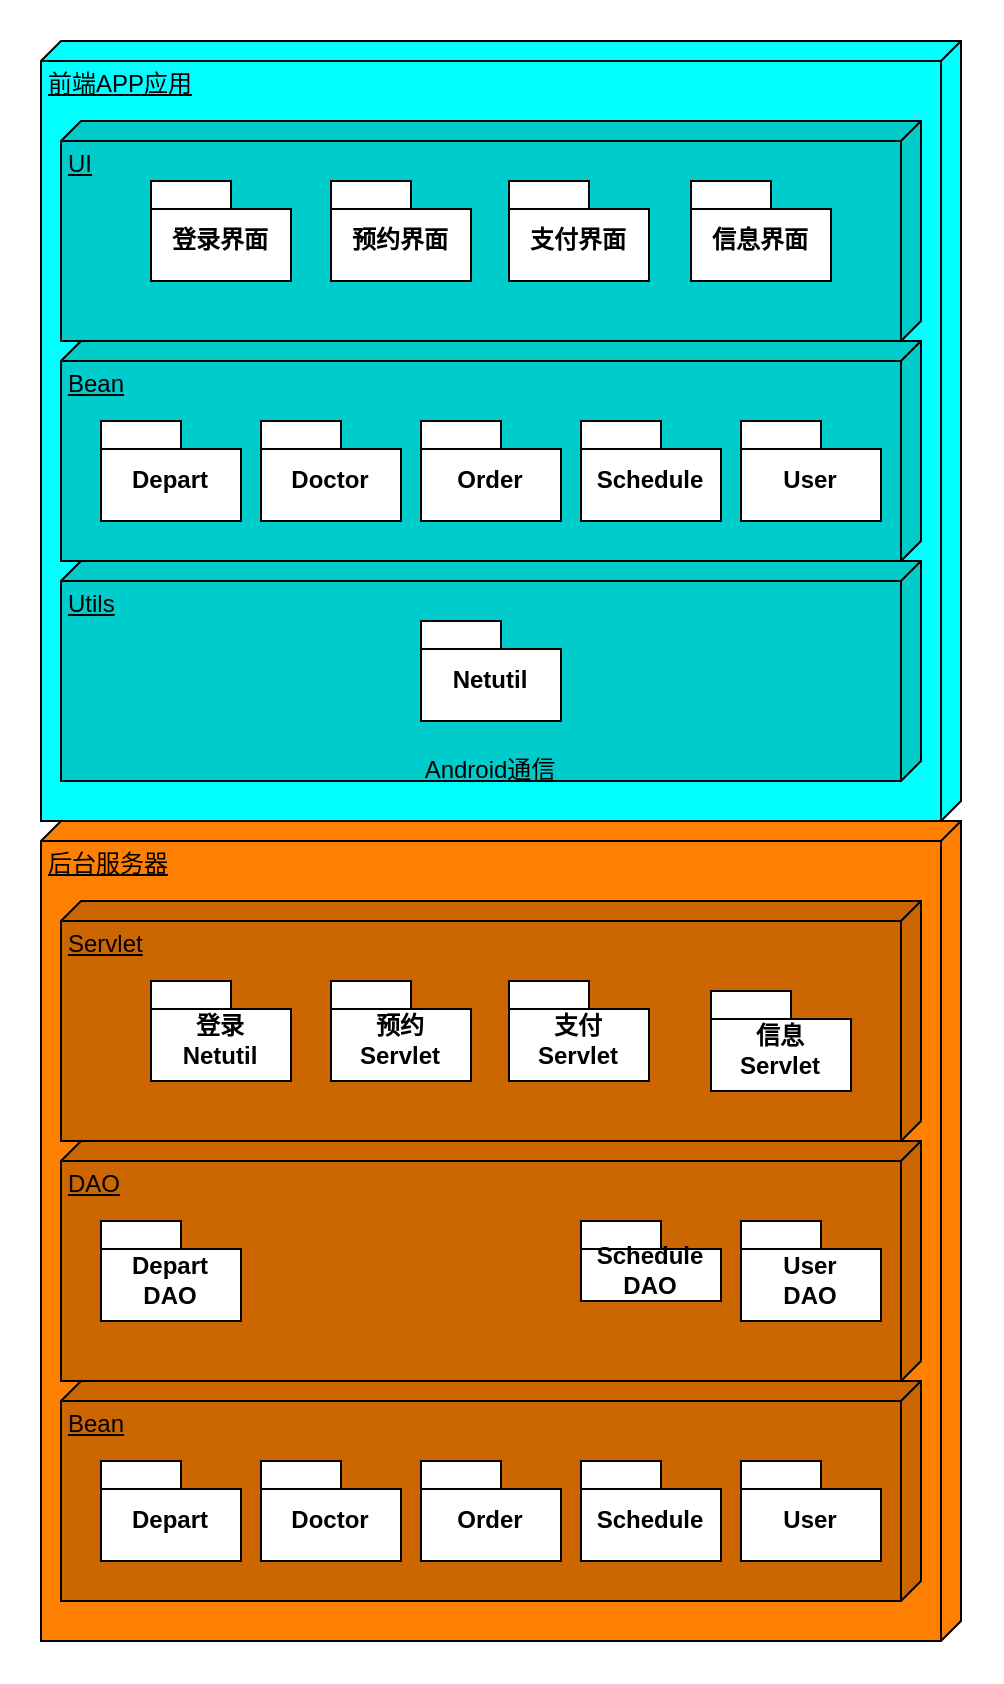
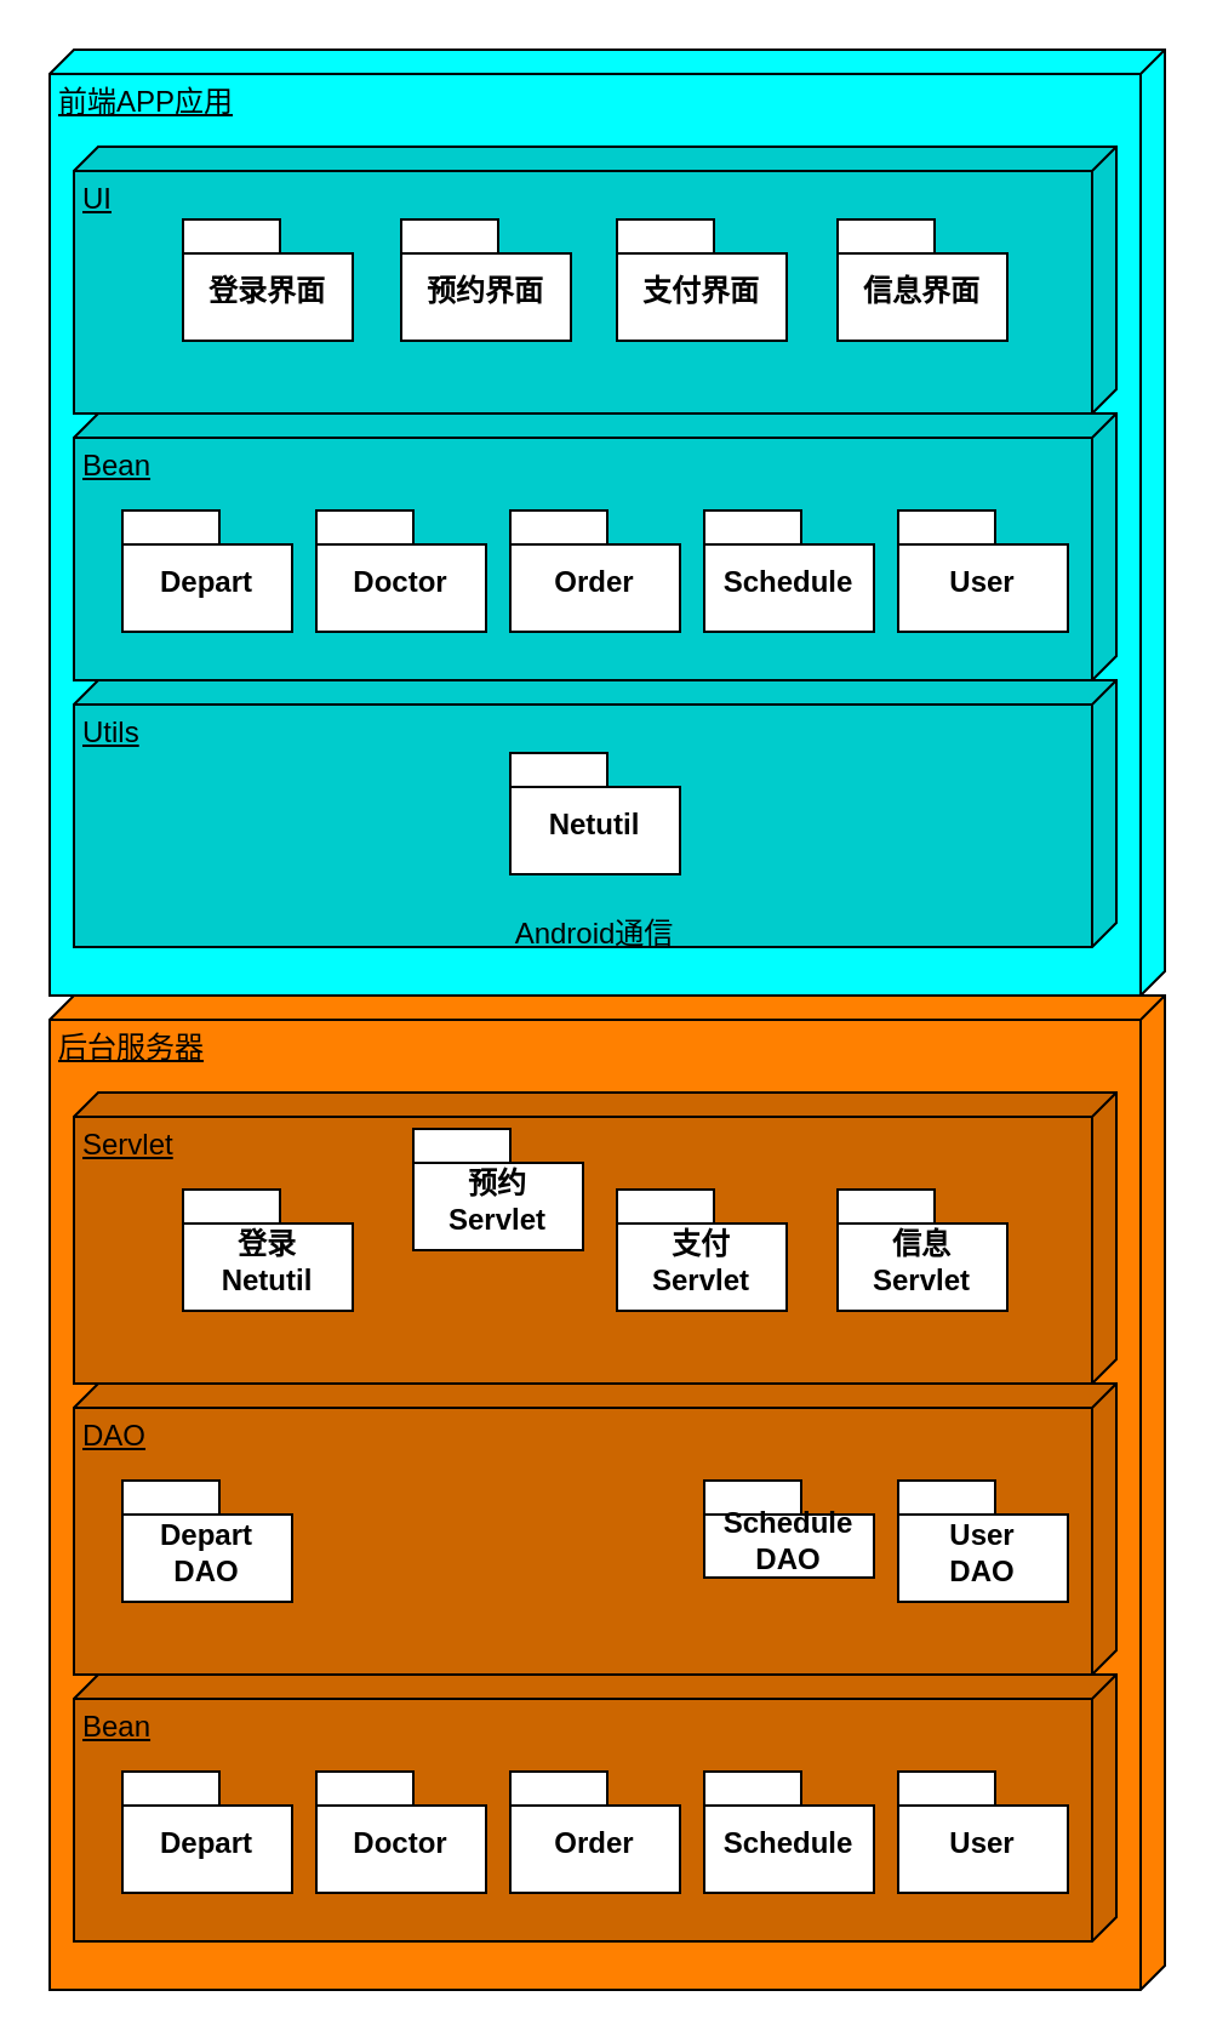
- <mxCell id="19" value="预约&lt;br&gt;Servlet" style="shape=folder;fontStyle=1;spacingTop=10;tabWidth=40;tabHeight=14;tabPosition=left;html=1;whiteSpace=wrap;" vertex="1" parent="1"><mxGeometry x="165" y="490" width="70" height="50" as="geometry" /></mxCell>
+ <mxCell id="19" value="预约&lt;br&gt;Servlet" style="shape=folder;fontStyle=1;spacingTop=10;tabWidth=40;tabHeight=14;tabPosition=left;html=1;whiteSpace=wrap;" vertex="1" parent="1"><mxGeometry x="170" y="465" width="70" height="50" as="geometry" /></mxCell>
- <mxCell id="22" value="信息&lt;br&gt;Servlet" style="shape=folder;fontStyle=1;spacingTop=10;tabWidth=40;tabHeight=14;tabPosition=left;html=1;whiteSpace=wrap;" vertex="1" parent="1"><mxGeometry x="355" y="495" width="70" height="50" as="geometry" /></mxCell>
+ <mxCell id="22" value="信息&lt;br&gt;Servlet" style="shape=folder;fontStyle=1;spacingTop=10;tabWidth=40;tabHeight=14;tabPosition=left;html=1;whiteSpace=wrap;" vertex="1" parent="1"><mxGeometry x="345" y="490" width="70" height="50" as="geometry" /></mxCell>
